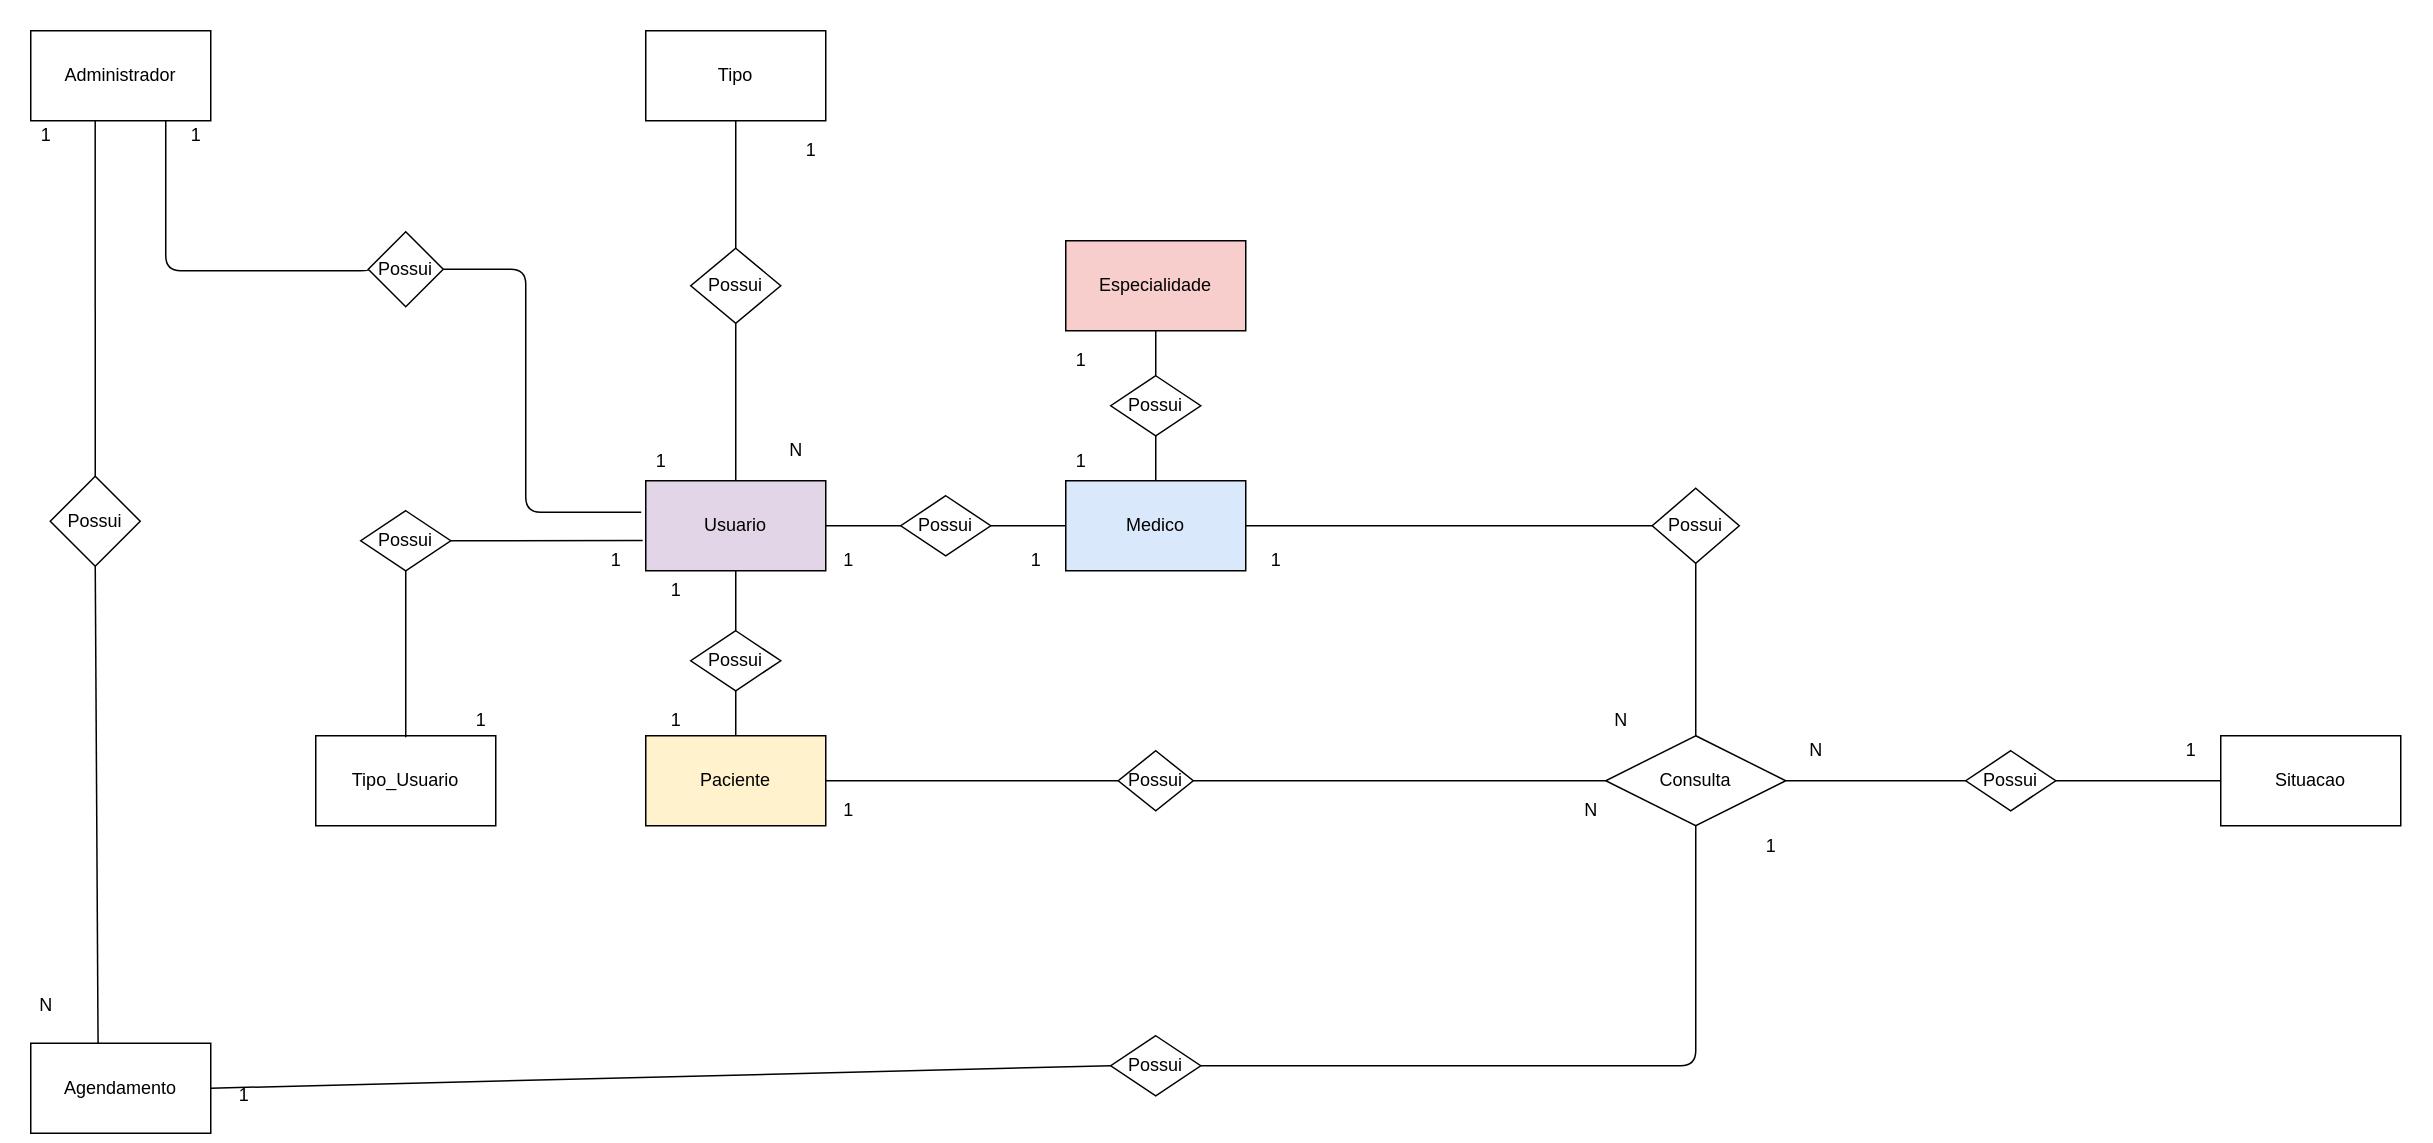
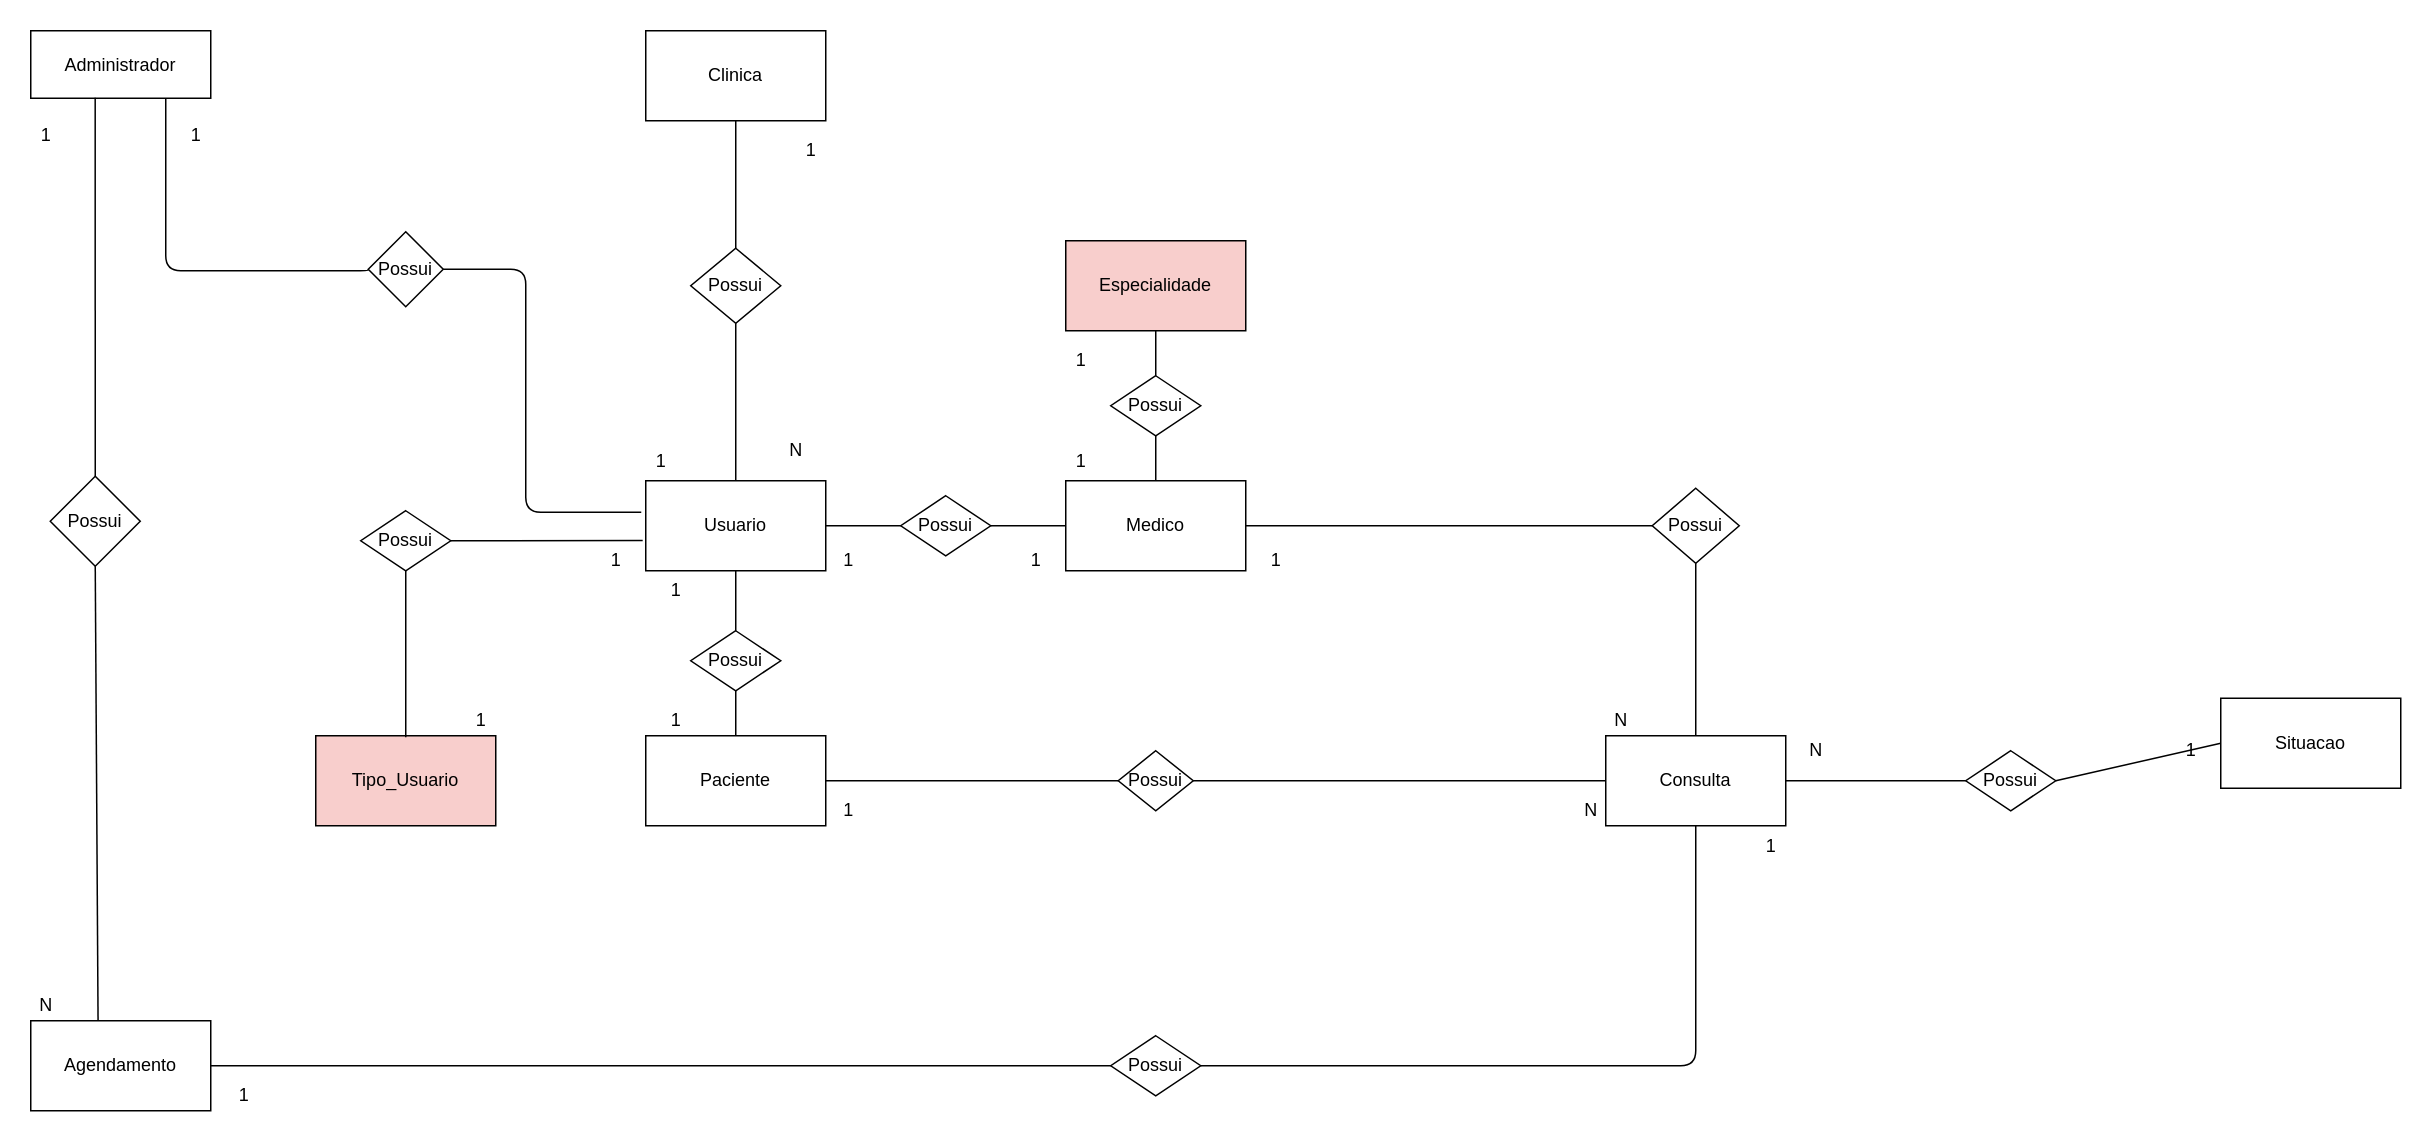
- <mxCell id="3" value="Administrador" style="rounded=0;whiteSpace=wrap;html=1;" parent="1" vertex="1"><mxGeometry x="20" y="20" width="120" height="60" as="geometry" /></mxCell>
+ <mxCell id="3" value="Administrador" style="rounded=0;whiteSpace=wrap;html=1;" parent="1" vertex="1"><mxGeometry x="20" y="20" width="120" height="45" as="geometry" /></mxCell>
- <mxCell id="2" value="Tipo" style="rounded=0;whiteSpace=wrap;html=1;" parent="1" vertex="1"><mxGeometry x="430" y="20" width="120" height="60" as="geometry" /></mxCell>
+ <mxCell id="2" value="Clinica" style="rounded=0;whiteSpace=wrap;html=1;" parent="1" vertex="1"><mxGeometry x="430" y="20" width="120" height="60" as="geometry" /></mxCell>
- <mxCell id="5" value="Usuario" style="rounded=0;whiteSpace=wrap;html=1;fillColor=#e1d5e7;" parent="1" vertex="1"><mxGeometry x="430" y="320" width="120" height="60" as="geometry" /></mxCell>
+ <mxCell id="5" value="Usuario" style="rounded=0;whiteSpace=wrap;html=1;" parent="1" vertex="1"><mxGeometry x="430" y="320" width="120" height="60" as="geometry" /></mxCell>
- <mxCell id="8" value="Medico" style="rounded=0;whiteSpace=wrap;html=1;fillColor=#dae8fc;" parent="1" vertex="1"><mxGeometry x="710" y="320" width="120" height="60" as="geometry" /></mxCell>
+ <mxCell id="8" value="Medico" style="rounded=0;whiteSpace=wrap;html=1;" parent="1" vertex="1"><mxGeometry x="710" y="320" width="120" height="60" as="geometry" /></mxCell>
- <mxCell id="4" value="Tipo_Usuario" style="rounded=0;whiteSpace=wrap;html=1;" parent="1" vertex="1"><mxGeometry x="210" y="490" width="120" height="60" as="geometry" /></mxCell>
+ <mxCell id="4" value="Tipo_Usuario" style="rounded=0;whiteSpace=wrap;html=1;fillColor=#f8cecc;" parent="1" vertex="1"><mxGeometry x="210" y="490" width="120" height="60" as="geometry" /></mxCell>
- <mxCell id="16" value="Paciente" style="rounded=0;whiteSpace=wrap;html=1;fillColor=#fff2cc;" parent="1" vertex="1"><mxGeometry x="430" y="490" width="120" height="60" as="geometry" /></mxCell>
+ <mxCell id="16" value="Paciente" style="rounded=0;whiteSpace=wrap;html=1;" parent="1" vertex="1"><mxGeometry x="430" y="490" width="120" height="60" as="geometry" /></mxCell>
- <mxCell id="24" value="Consulta" style="rhombus;whiteSpace=wrap;html=1;" parent="1" vertex="1"><mxGeometry x="1070" y="490" width="120" height="60" as="geometry" /></mxCell>
+ <mxCell id="24" value="Consulta" style="rounded=0;whiteSpace=wrap;html=1;" parent="1" vertex="1"><mxGeometry x="1070" y="490" width="120" height="60" as="geometry" /></mxCell>
- <mxCell id="62" value="Situacao" style="rounded=0;whiteSpace=wrap;html=1;" vertex="1" parent="1"><mxGeometry x="1480" y="490" width="120" height="60" as="geometry" /></mxCell>
+ <mxCell id="62" value="Situacao" style="rounded=0;whiteSpace=wrap;html=1;" vertex="1" parent="1"><mxGeometry x="1480" y="465" width="120" height="60" as="geometry" /></mxCell>
- <mxCell id="20" value="Agendamento" style="rounded=0;whiteSpace=wrap;html=1;" parent="1" vertex="1"><mxGeometry x="20" y="695" width="120" height="60" as="geometry" /></mxCell>
+ <mxCell id="20" value="Agendamento" style="rounded=0;whiteSpace=wrap;html=1;" parent="1" vertex="1"><mxGeometry x="20" y="680" width="120" height="60" as="geometry" /></mxCell>
